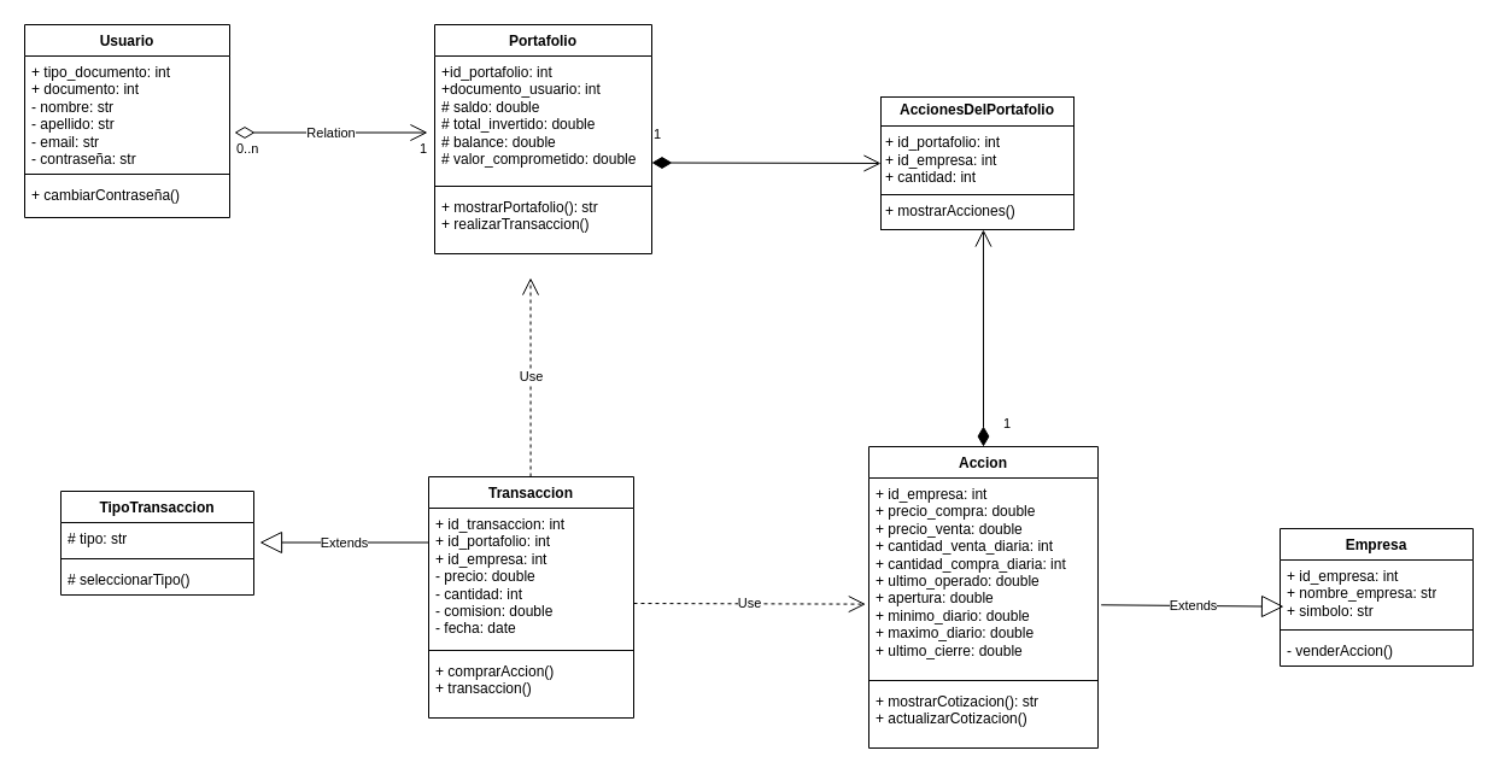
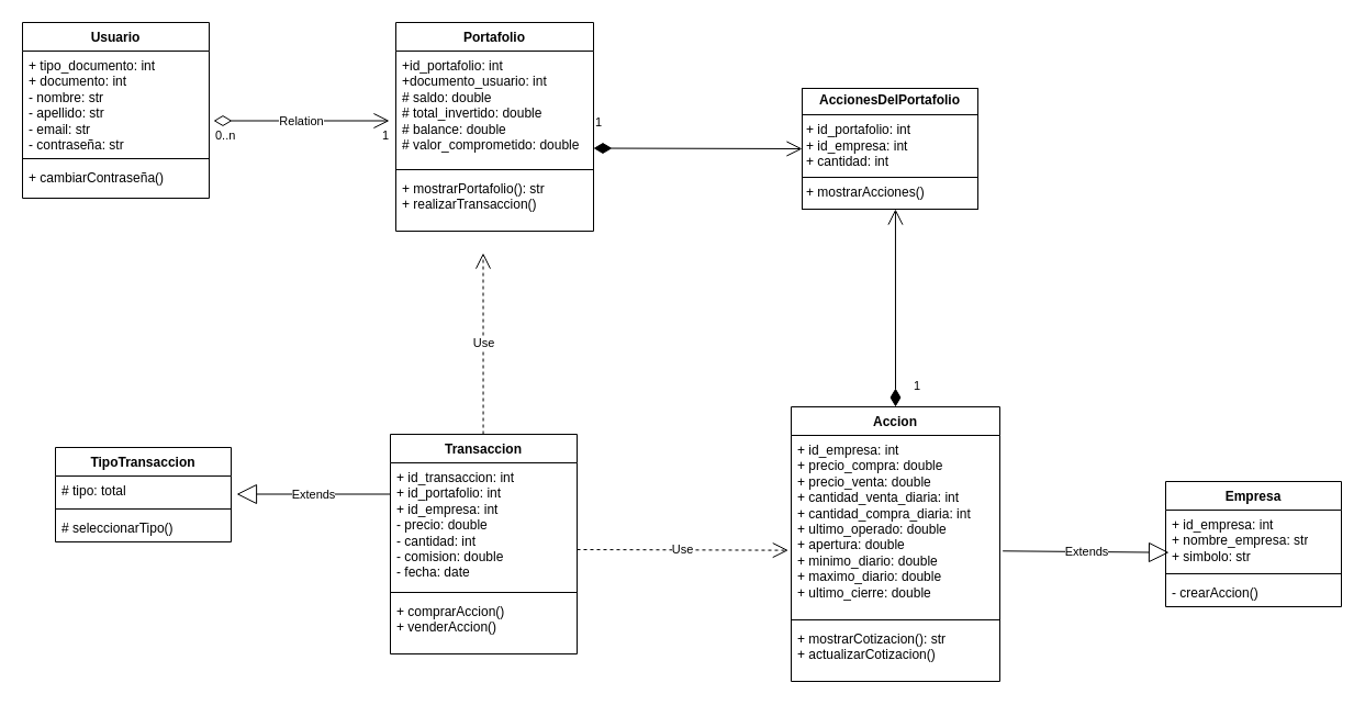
- <mxCell id="15" value="# tipo: str" style="text;strokeColor=none;fillColor=none;align=left;verticalAlign=top;spacingLeft=4;spacingRight=4;overflow=hidden;rotatable=0;points=[[0,0.5],[1,0.5]];portConstraint=eastwest;whiteSpace=wrap;html=1;" parent="14" vertex="1"><mxGeometry y="26" width="160" height="26" as="geometry" /></mxCell>
+ <mxCell id="15" value="# tipo: total" style="text;strokeColor=none;fillColor=none;align=left;verticalAlign=top;spacingLeft=4;spacingRight=4;overflow=hidden;rotatable=0;points=[[0,0.5],[1,0.5]];portConstraint=eastwest;whiteSpace=wrap;html=1;" parent="14" vertex="1"><mxGeometry y="26" width="160" height="26" as="geometry" /></mxCell>
- <mxCell id="30" value="- venderAccion()" style="text;strokeColor=none;fillColor=none;align=left;verticalAlign=top;spacingLeft=4;spacingRight=4;overflow=hidden;rotatable=0;points=[[0,0.5],[1,0.5]];portConstraint=eastwest;whiteSpace=wrap;html=1;" parent="27" vertex="1"><mxGeometry y="88" width="160" height="26" as="geometry" /></mxCell>
+ <mxCell id="30" value="- crearAccion()" style="text;strokeColor=none;fillColor=none;align=left;verticalAlign=top;spacingLeft=4;spacingRight=4;overflow=hidden;rotatable=0;points=[[0,0.5],[1,0.5]];portConstraint=eastwest;whiteSpace=wrap;html=1;" parent="27" vertex="1"><mxGeometry y="88" width="160" height="26" as="geometry" /></mxCell>
- <mxCell id="13" value="+ comprarAccion()&lt;div&gt;+ transaccion()&lt;/div&gt;" style="text;strokeColor=none;fillColor=none;align=left;verticalAlign=top;spacingLeft=4;spacingRight=4;overflow=hidden;rotatable=0;points=[[0,0.5],[1,0.5]];portConstraint=eastwest;whiteSpace=wrap;html=1;" parent="10" vertex="1"><mxGeometry y="148" width="170" height="52" as="geometry" /></mxCell>
+ <mxCell id="13" value="+ comprarAccion()&lt;div&gt;+ venderAccion()&lt;/div&gt;" style="text;strokeColor=none;fillColor=none;align=left;verticalAlign=top;spacingLeft=4;spacingRight=4;overflow=hidden;rotatable=0;points=[[0,0.5],[1,0.5]];portConstraint=eastwest;whiteSpace=wrap;html=1;" parent="10" vertex="1"><mxGeometry y="148" width="170" height="52" as="geometry" /></mxCell>
